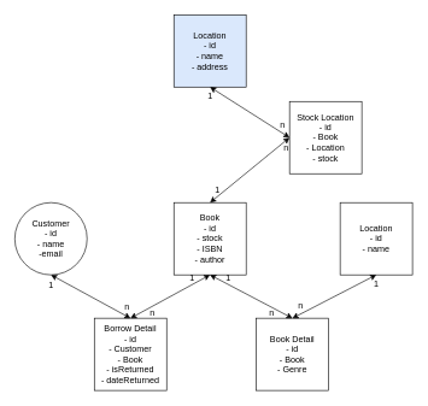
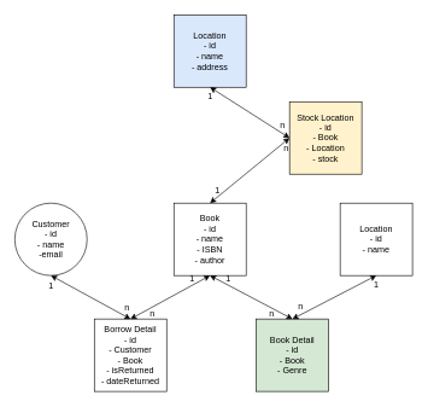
- <mxCell id="6" value="Stock Location&lt;br&gt;- id&lt;br&gt;- Book&lt;br&gt;- Location&lt;br&gt;- stock" style="whiteSpace=wrap;html=1;aspect=fixed;" vertex="1" parent="1"><mxGeometry x="400" y="140" width="100" height="100" as="geometry" /></mxCell>
+ <mxCell id="6" value="Stock Location&lt;br&gt;- id&lt;br&gt;- Book&lt;br&gt;- Location&lt;br&gt;- stock" style="whiteSpace=wrap;html=1;aspect=fixed;fillColor=#fff2cc;" vertex="1" parent="1"><mxGeometry x="400" y="140" width="100" height="100" as="geometry" /></mxCell>
- <mxCell id="3" value="Book&lt;br&gt;- id&lt;br&gt;- stock&lt;br&gt;- ISBN&lt;br&gt;- author" style="whiteSpace=wrap;html=1;aspect=fixed;" vertex="1" parent="1"><mxGeometry x="240" y="280" width="100" height="100" as="geometry" /></mxCell>
+ <mxCell id="3" value="Book&lt;br&gt;- id&lt;br&gt;- name&lt;br&gt;- ISBN&lt;br&gt;- author" style="whiteSpace=wrap;html=1;aspect=fixed;" vertex="1" parent="1"><mxGeometry x="240" y="280" width="100" height="100" as="geometry" /></mxCell>
- <mxCell id="8" value="Book Detail&lt;br&gt;- id&lt;br&gt;- Book&lt;br&gt;- Genre" style="whiteSpace=wrap;html=1;aspect=fixed;" vertex="1" parent="1"><mxGeometry x="354" y="440" width="100" height="100" as="geometry" /></mxCell>
+ <mxCell id="8" value="Book Detail&lt;br&gt;- id&lt;br&gt;- Book&lt;br&gt;- Genre" style="whiteSpace=wrap;html=1;aspect=fixed;fillColor=#d5e8d4;" vertex="1" parent="1"><mxGeometry x="354" y="440" width="100" height="100" as="geometry" /></mxCell>
